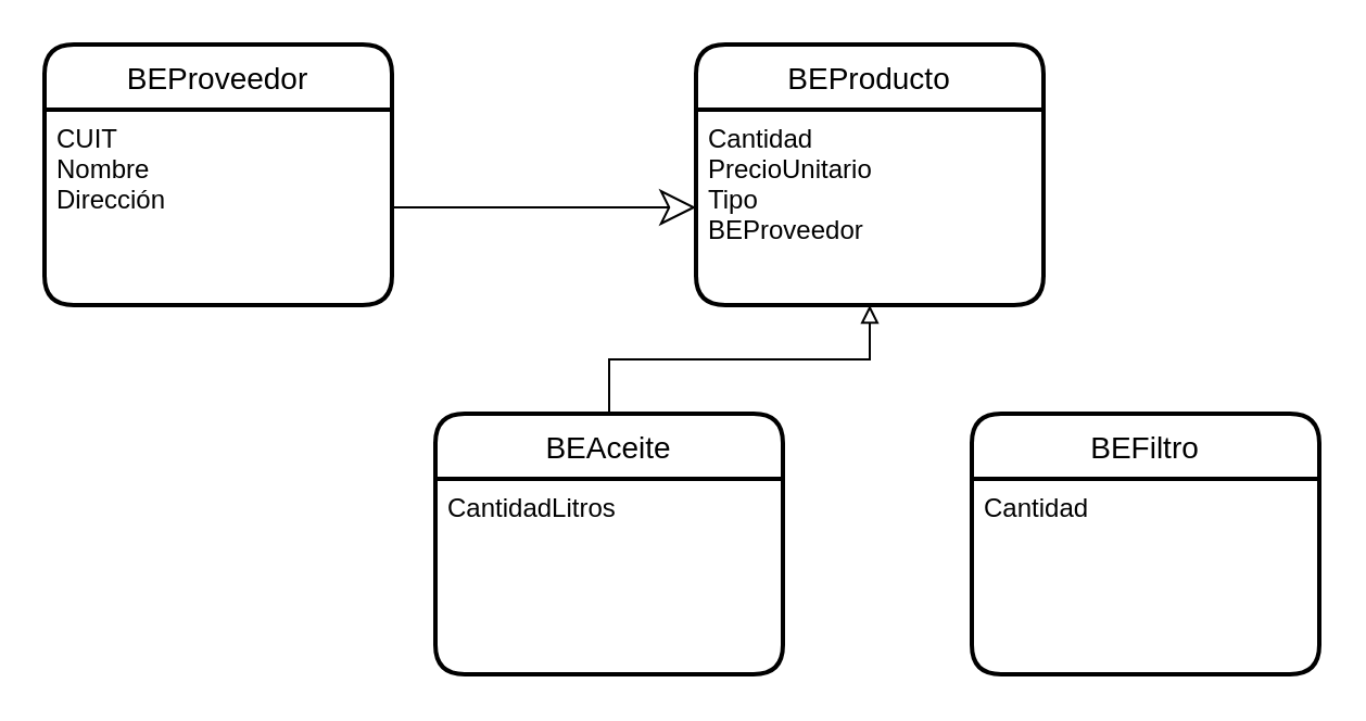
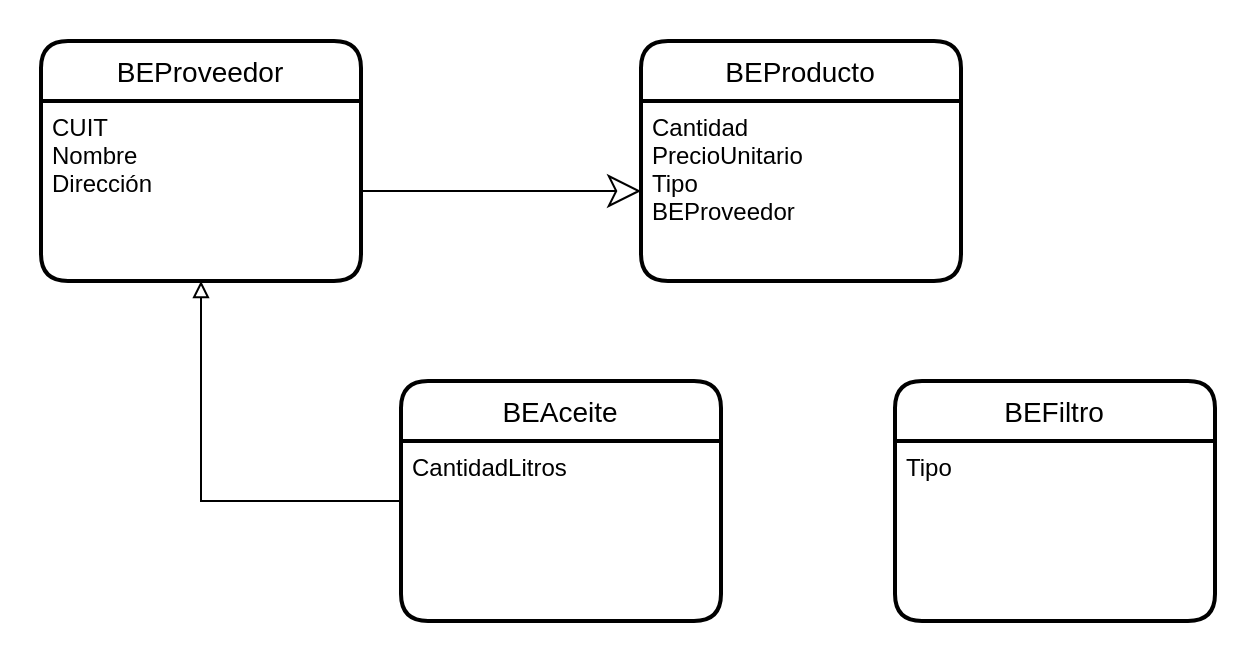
- <mxCell id="6" style="edgeStyle=orthogonalEdgeStyle;rounded=0;orthogonalLoop=1;jettySize=auto;html=1;entryX=0.5;entryY=1;entryDx=0;entryDy=0;endArrow=block;endFill=0;" edge="1" parent="1" source="7" target="5"><mxGeometry relative="1" as="geometry" /></mxCell>
+ <mxCell id="6" style="edgeStyle=orthogonalEdgeStyle;rounded=0;orthogonalLoop=1;jettySize=auto;html=1;endArrow=block;endFill=0;" edge="1" parent="1" source="7" target="3"><mxGeometry relative="1" as="geometry" /></mxCell>
- <mxCell id="10" value="Cantidad" style="align=left;strokeColor=none;fillColor=none;spacingLeft=4;fontSize=12;verticalAlign=top;resizable=0;rotatable=0;part=1;" vertex="1" parent="9"><mxGeometry y="30" width="160" height="90" as="geometry" /></mxCell>
+ <mxCell id="10" value="Tipo" style="align=left;strokeColor=none;fillColor=none;spacingLeft=4;fontSize=12;verticalAlign=top;resizable=0;rotatable=0;part=1;" vertex="1" parent="9"><mxGeometry y="30" width="160" height="90" as="geometry" /></mxCell>
